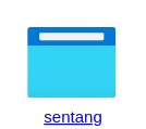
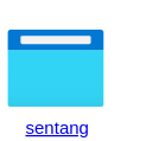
- <mxCell id="2" value="&lt;a href=&quot;https://www.sentang.co/&quot;&gt;sentang&lt;/a&gt;" style="image;aspect=fixed;html=1;points=[];align=center;fontSize=12;image=img/lib/azure2/general/Browser.svg;" vertex="1" parent="1"><mxGeometry x="20" y="20" width="65" height="52" as="geometry" /></mxCell>
+ <mxCell id="2" value="&lt;a href=&quot;https://www.sentang.co/&quot;&gt;sentang&lt;/a&gt;" style="image;aspect=fixed;html=1;points=[];align=center;fontSize=12;image=img/lib/azure2/general/Browser.svg;" vertex="1" parent="1"><mxGeometry x="5" y="20" width="65" height="52" as="geometry" /></mxCell>
